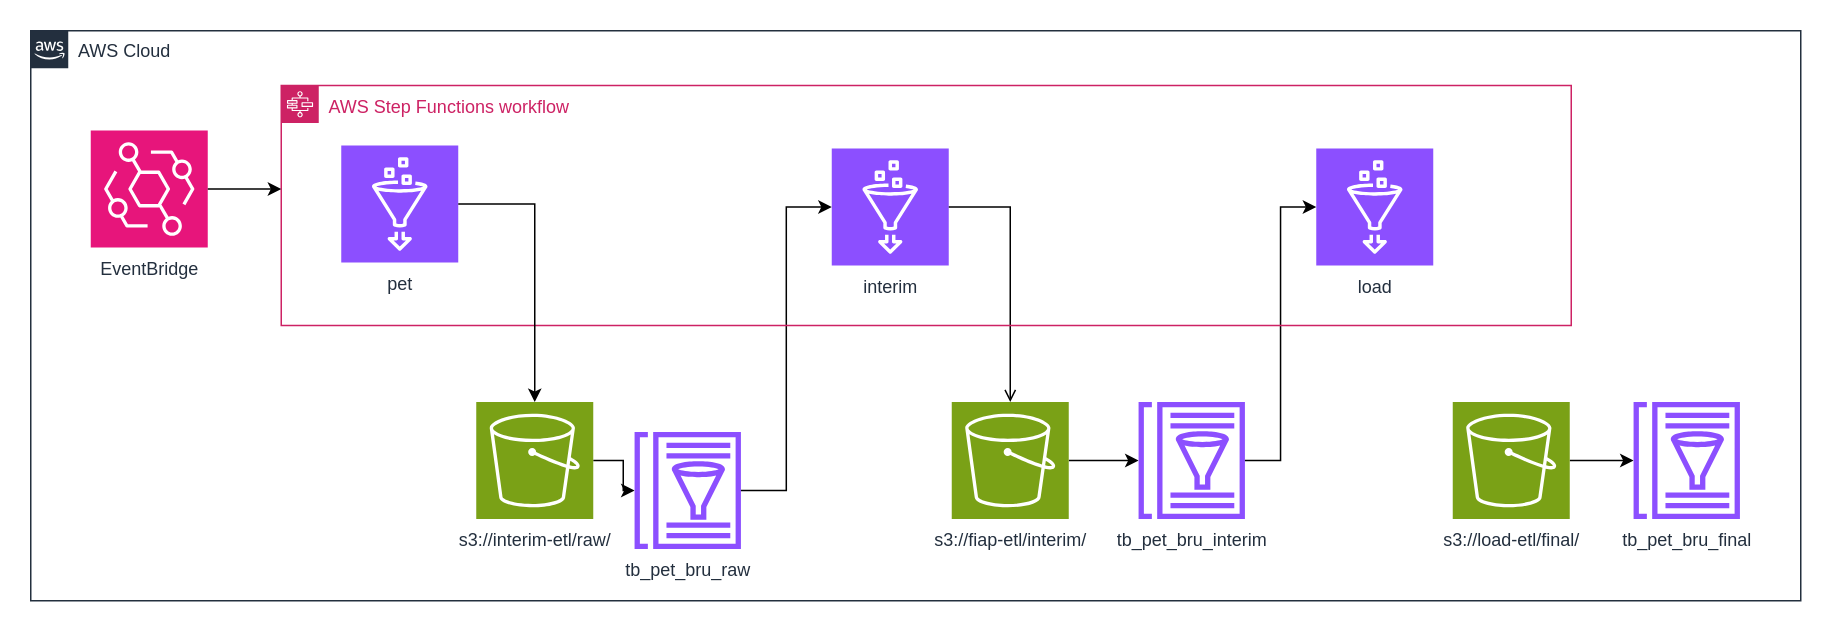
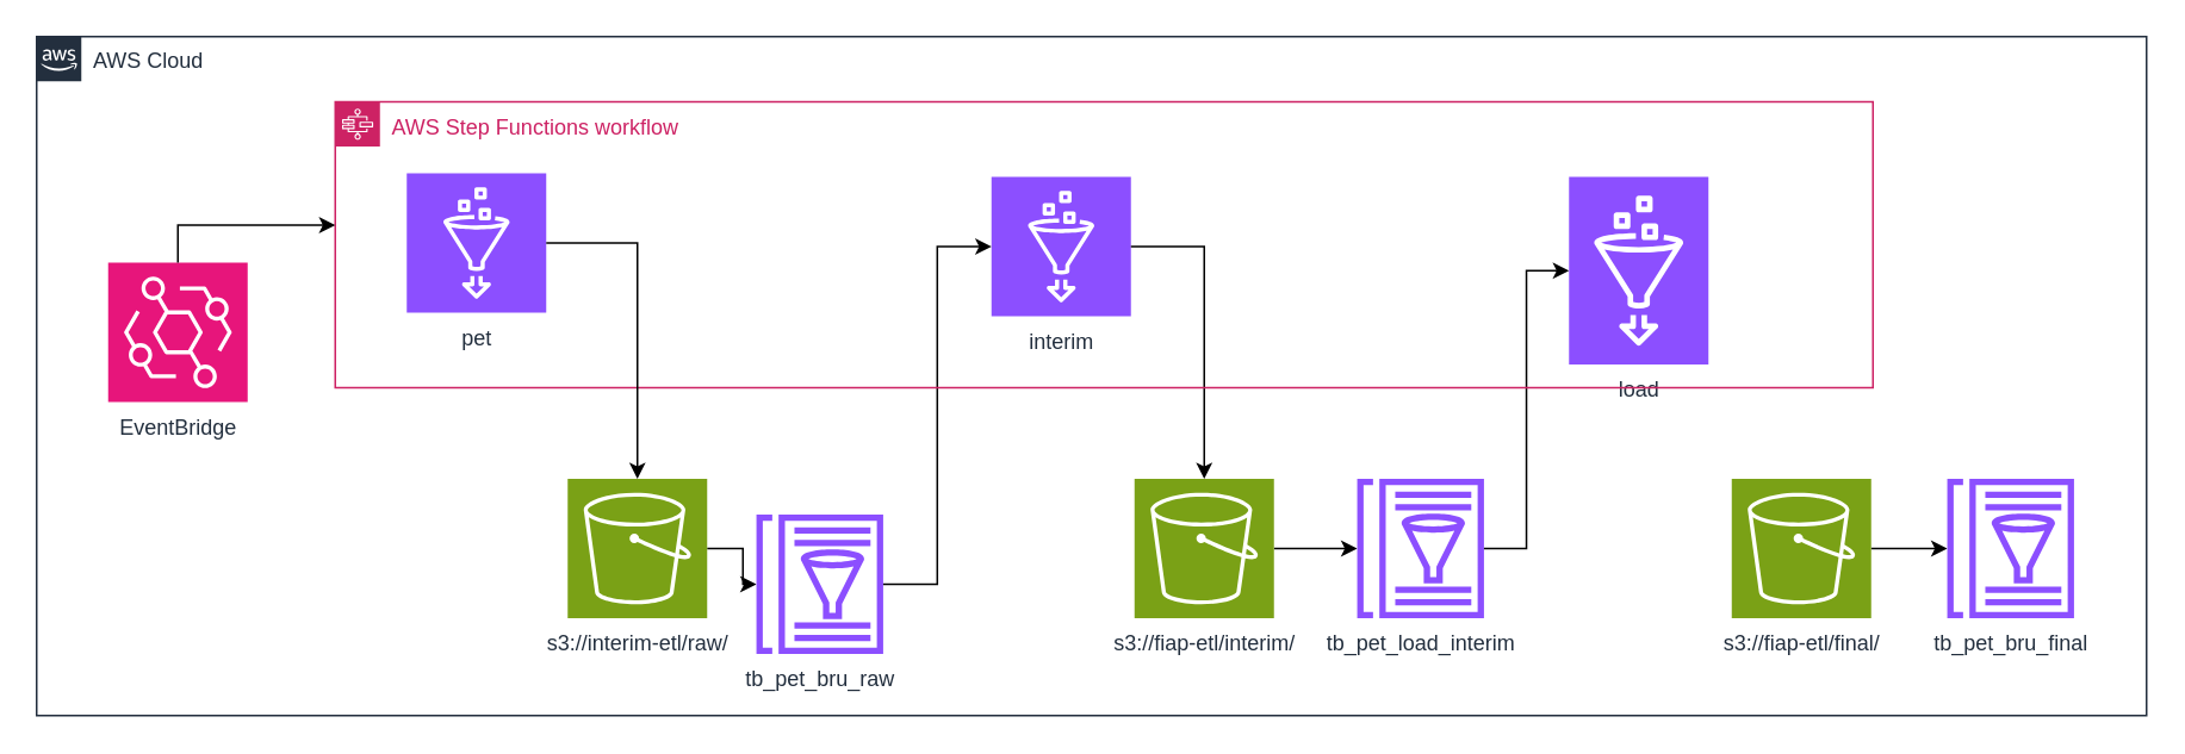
- <mxCell id="17" value="EventBridge" style="sketch=0;points=[[0,0,0],[0.25,0,0],[0.5,0,0],[0.75,0,0],[1,0,0],[0,1,0],[0.25,1,0],[0.5,1,0],[0.75,1,0],[1,1,0],[0,0.25,0],[0,0.5,0],[0,0.75,0],[1,0.25,0],[1,0.5,0],[1,0.75,0]];outlineConnect=0;fontColor=#232F3E;fillColor=#E7157B;strokeColor=#ffffff;dashed=0;verticalLabelPosition=bottom;verticalAlign=top;align=center;html=1;fontSize=12;fontStyle=0;aspect=fixed;shape=mxgraph.aws4.resourceIcon;resIcon=mxgraph.aws4.eventbridge;" vertex="1" parent="2"><mxGeometry x="40" y="66.5" width="78" height="78" as="geometry" /></mxCell>
+ <mxCell id="17" value="EventBridge" style="sketch=0;points=[[0,0,0],[0.25,0,0],[0.5,0,0],[0.75,0,0],[1,0,0],[0,1,0],[0.25,1,0],[0.5,1,0],[0.75,1,0],[1,1,0],[0,0.25,0],[0,0.5,0],[0,0.75,0],[1,0.25,0],[1,0.5,0],[1,0.75,0]];outlineConnect=0;fontColor=#232F3E;fillColor=#E7157B;strokeColor=#ffffff;dashed=0;verticalLabelPosition=bottom;verticalAlign=top;align=center;html=1;fontSize=12;fontStyle=0;aspect=fixed;shape=mxgraph.aws4.resourceIcon;resIcon=mxgraph.aws4.eventbridge;" vertex="1" parent="2"><mxGeometry x="40" y="126.5" width="78" height="78" as="geometry" /></mxCell>
- <mxCell id="13" value="load" style="sketch=0;points=[[0,0,0],[0.25,0,0],[0.5,0,0],[0.75,0,0],[1,0,0],[0,1,0],[0.25,1,0],[0.5,1,0],[0.75,1,0],[1,1,0],[0,0.25,0],[0,0.5,0],[0,0.75,0],[1,0.25,0],[1,0.5,0],[1,0.75,0]];outlineConnect=0;fontColor=#232F3E;fillColor=#8C4FFF;strokeColor=#ffffff;dashed=0;verticalLabelPosition=bottom;verticalAlign=top;align=center;html=1;fontSize=12;fontStyle=0;aspect=fixed;shape=mxgraph.aws4.resourceIcon;resIcon=mxgraph.aws4.glue;" vertex="1" parent="2"><mxGeometry x="857" y="78.5" width="78" height="78" as="geometry" /></mxCell>
+ <mxCell id="13" value="load" style="sketch=0;points=[[0,0,0],[0.25,0,0],[0.5,0,0],[0.75,0,0],[1,0,0],[0,1,0],[0.25,1,0],[0.5,1,0],[0.75,1,0],[1,1,0],[0,0.25,0],[0,0.5,0],[0,0.75,0],[1,0.25,0],[1,0.5,0],[1,0.75,0]];outlineConnect=0;fontColor=#232F3E;fillColor=#8C4FFF;strokeColor=#ffffff;dashed=0;verticalLabelPosition=bottom;verticalAlign=top;align=center;html=1;fontSize=12;fontStyle=0;aspect=fixed;shape=mxgraph.aws4.resourceIcon;resIcon=mxgraph.aws4.glue;" vertex="1" parent="2"><mxGeometry x="857" y="78.5" width="78" height="105" as="geometry" /></mxCell>
- <mxCell id="12" style="edgeStyle=orthogonalEdgeStyle;rounded=0;orthogonalLoop=1;jettySize=auto;html=1;endArrow=open;" edge="1" parent="2" source="11" target="6"><mxGeometry relative="1" as="geometry" /></mxCell>
+ <mxCell id="12" style="edgeStyle=orthogonalEdgeStyle;rounded=0;orthogonalLoop=1;jettySize=auto;html=1;" edge="1" parent="2" source="11" target="6"><mxGeometry relative="1" as="geometry" /></mxCell>
- <mxCell id="9" value="tb_pet_bru_interim" style="sketch=0;outlineConnect=0;fontColor=#232F3E;gradientColor=none;fillColor=#8C4FFF;strokeColor=none;dashed=0;verticalLabelPosition=bottom;verticalAlign=top;align=center;html=1;fontSize=12;fontStyle=0;aspect=fixed;pointerEvents=1;shape=mxgraph.aws4.glue_data_catalog;" vertex="1" parent="2"><mxGeometry x="738" y="247.5" width="72" height="78" as="geometry" /></mxCell>
+ <mxCell id="9" value="tb_pet_load_interim" style="sketch=0;outlineConnect=0;fontColor=#232F3E;gradientColor=none;fillColor=#8C4FFF;strokeColor=none;dashed=0;verticalLabelPosition=bottom;verticalAlign=top;align=center;html=1;fontSize=12;fontStyle=0;aspect=fixed;pointerEvents=1;shape=mxgraph.aws4.glue_data_catalog;" vertex="1" parent="2"><mxGeometry x="738" y="247.5" width="72" height="78" as="geometry" /></mxCell>
- <mxCell id="8" value="s3://load-etl/final/&lt;div&gt;&lt;br&gt;&lt;/div&gt;" style="sketch=0;points=[[0,0,0],[0.25,0,0],[0.5,0,0],[0.75,0,0],[1,0,0],[0,1,0],[0.25,1,0],[0.5,1,0],[0.75,1,0],[1,1,0],[0,0.25,0],[0,0.5,0],[0,0.75,0],[1,0.25,0],[1,0.5,0],[1,0.75,0]];outlineConnect=0;fontColor=#232F3E;fillColor=#7AA116;strokeColor=#ffffff;dashed=0;verticalLabelPosition=bottom;verticalAlign=top;align=center;html=1;fontSize=12;fontStyle=0;aspect=fixed;shape=mxgraph.aws4.resourceIcon;resIcon=mxgraph.aws4.s3;" vertex="1" parent="2"><mxGeometry x="948" y="247.5" width="78" height="78" as="geometry" /></mxCell>
+ <mxCell id="8" value="s3://fiap-etl/final/&lt;div&gt;&lt;br&gt;&lt;/div&gt;" style="sketch=0;points=[[0,0,0],[0.25,0,0],[0.5,0,0],[0.75,0,0],[1,0,0],[0,1,0],[0.25,1,0],[0.5,1,0],[0.75,1,0],[1,1,0],[0,0.25,0],[0,0.5,0],[0,0.75,0],[1,0.25,0],[1,0.5,0],[1,0.75,0]];outlineConnect=0;fontColor=#232F3E;fillColor=#7AA116;strokeColor=#ffffff;dashed=0;verticalLabelPosition=bottom;verticalAlign=top;align=center;html=1;fontSize=12;fontStyle=0;aspect=fixed;shape=mxgraph.aws4.resourceIcon;resIcon=mxgraph.aws4.s3;" vertex="1" parent="2"><mxGeometry x="948" y="247.5" width="78" height="78" as="geometry" /></mxCell>
